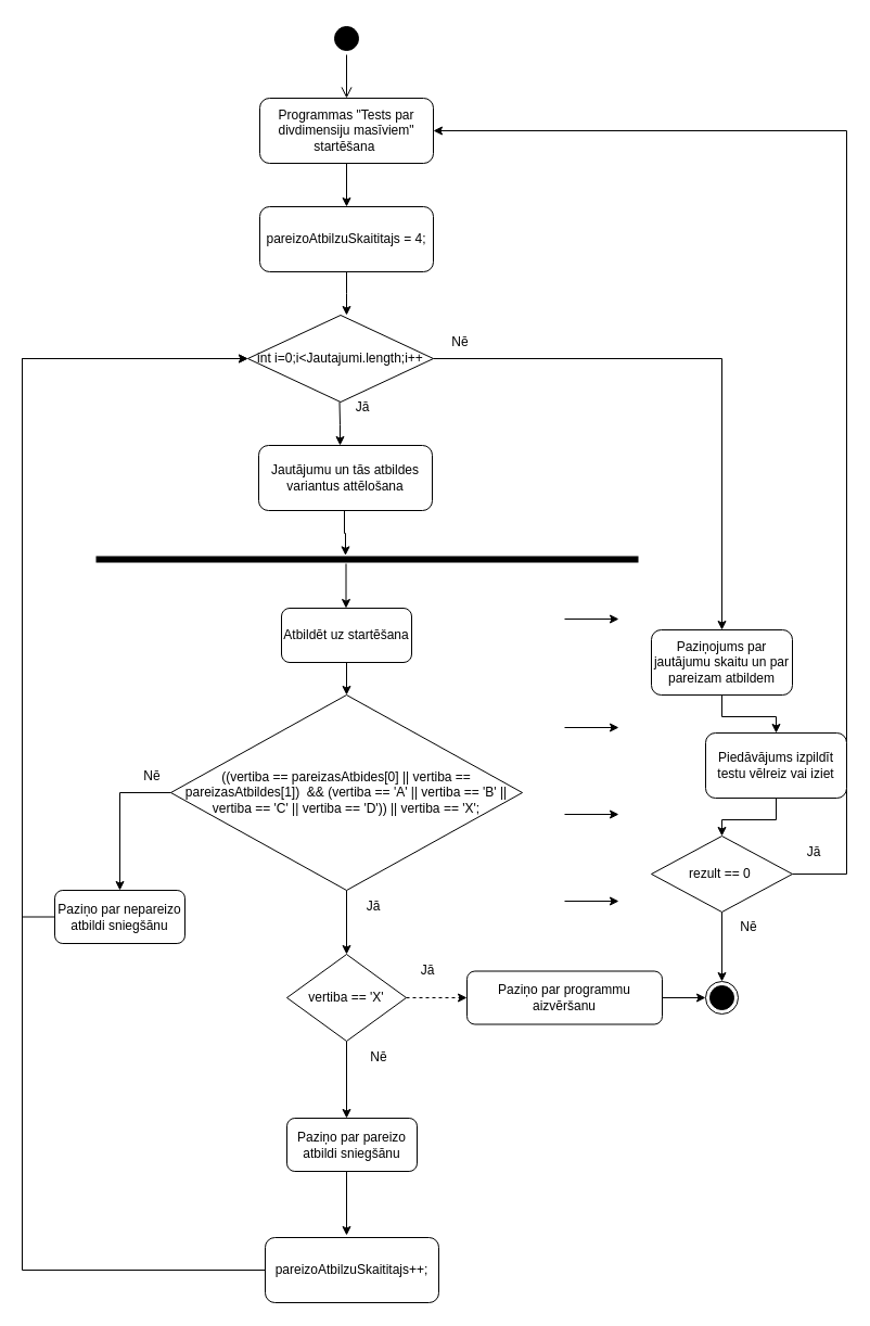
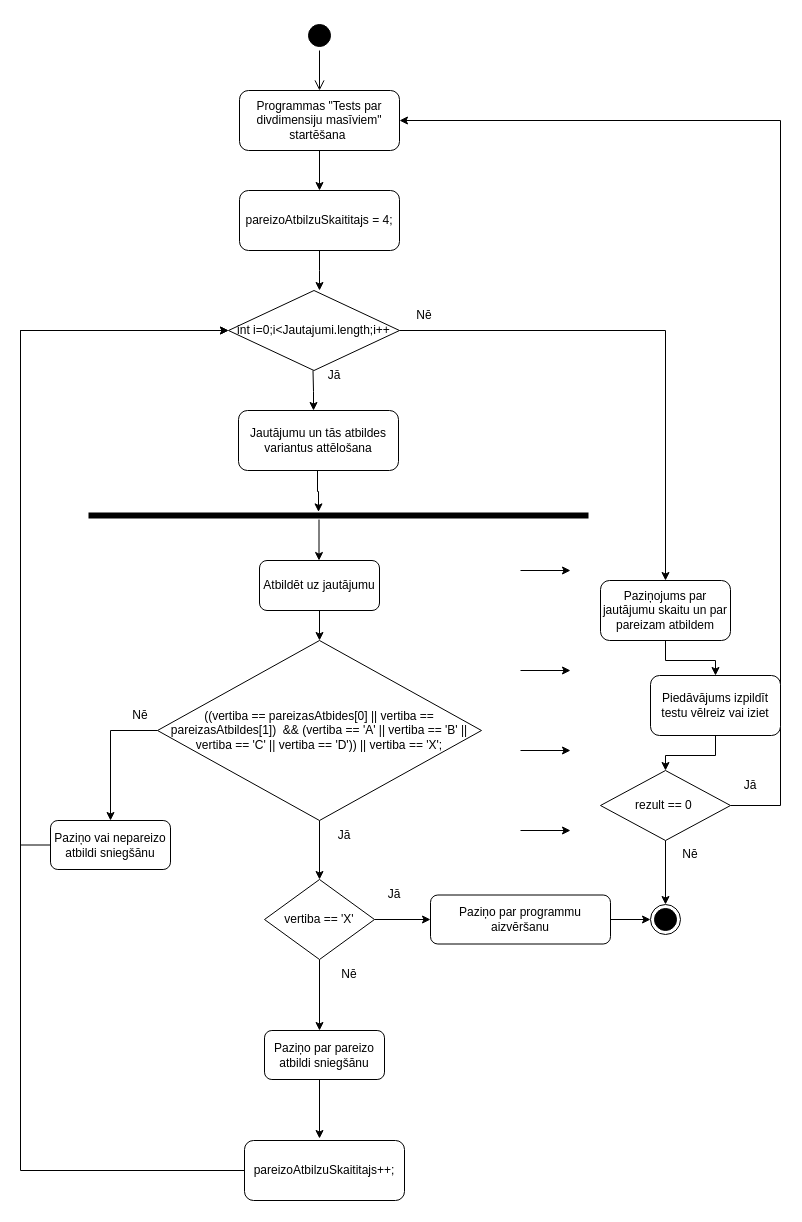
- <mxCell id="10" value="Atbildēt uz startēšana" style="rounded=1;whiteSpace=wrap;html=1;" vertex="1" parent="1"><mxGeometry x="259" y="560" width="120" height="50" as="geometry" /></mxCell>
+ <mxCell id="10" value="Atbildēt uz jautājumu" style="rounded=1;whiteSpace=wrap;html=1;" vertex="1" parent="1"><mxGeometry x="259" y="560" width="120" height="50" as="geometry" /></mxCell>
- <mxCell id="38" value="Paziņo par nepareizo atbildi sniegšānu" style="rounded=1;whiteSpace=wrap;html=1;" vertex="1" parent="1"><mxGeometry x="50" y="820" width="120" height="49" as="geometry" /></mxCell>
+ <mxCell id="38" value="Paziņo vai nepareizo atbildi sniegšānu" style="rounded=1;whiteSpace=wrap;html=1;" vertex="1" parent="1"><mxGeometry x="50" y="820" width="120" height="49" as="geometry" /></mxCell>
- <mxCell id="18" style="edgeStyle=orthogonalEdgeStyle;rounded=0;orthogonalLoop=1;jettySize=auto;html=1;exitX=1;exitY=0.5;exitDx=0;exitDy=0;entryX=0;entryY=0.5;entryDx=0;entryDy=0;dashed=1;" edge="1" parent="1" source="20" target="23"><mxGeometry relative="1" as="geometry"><mxPoint x="220" y="910" as="targetPoint" /></mxGeometry></mxCell>
+ <mxCell id="18" style="edgeStyle=orthogonalEdgeStyle;rounded=0;orthogonalLoop=1;jettySize=auto;html=1;exitX=1;exitY=0.5;exitDx=0;exitDy=0;entryX=0;entryY=0.5;entryDx=0;entryDy=0;" edge="1" parent="1" source="20" target="23"><mxGeometry relative="1" as="geometry"><mxPoint x="220" y="910" as="targetPoint" /></mxGeometry></mxCell>
